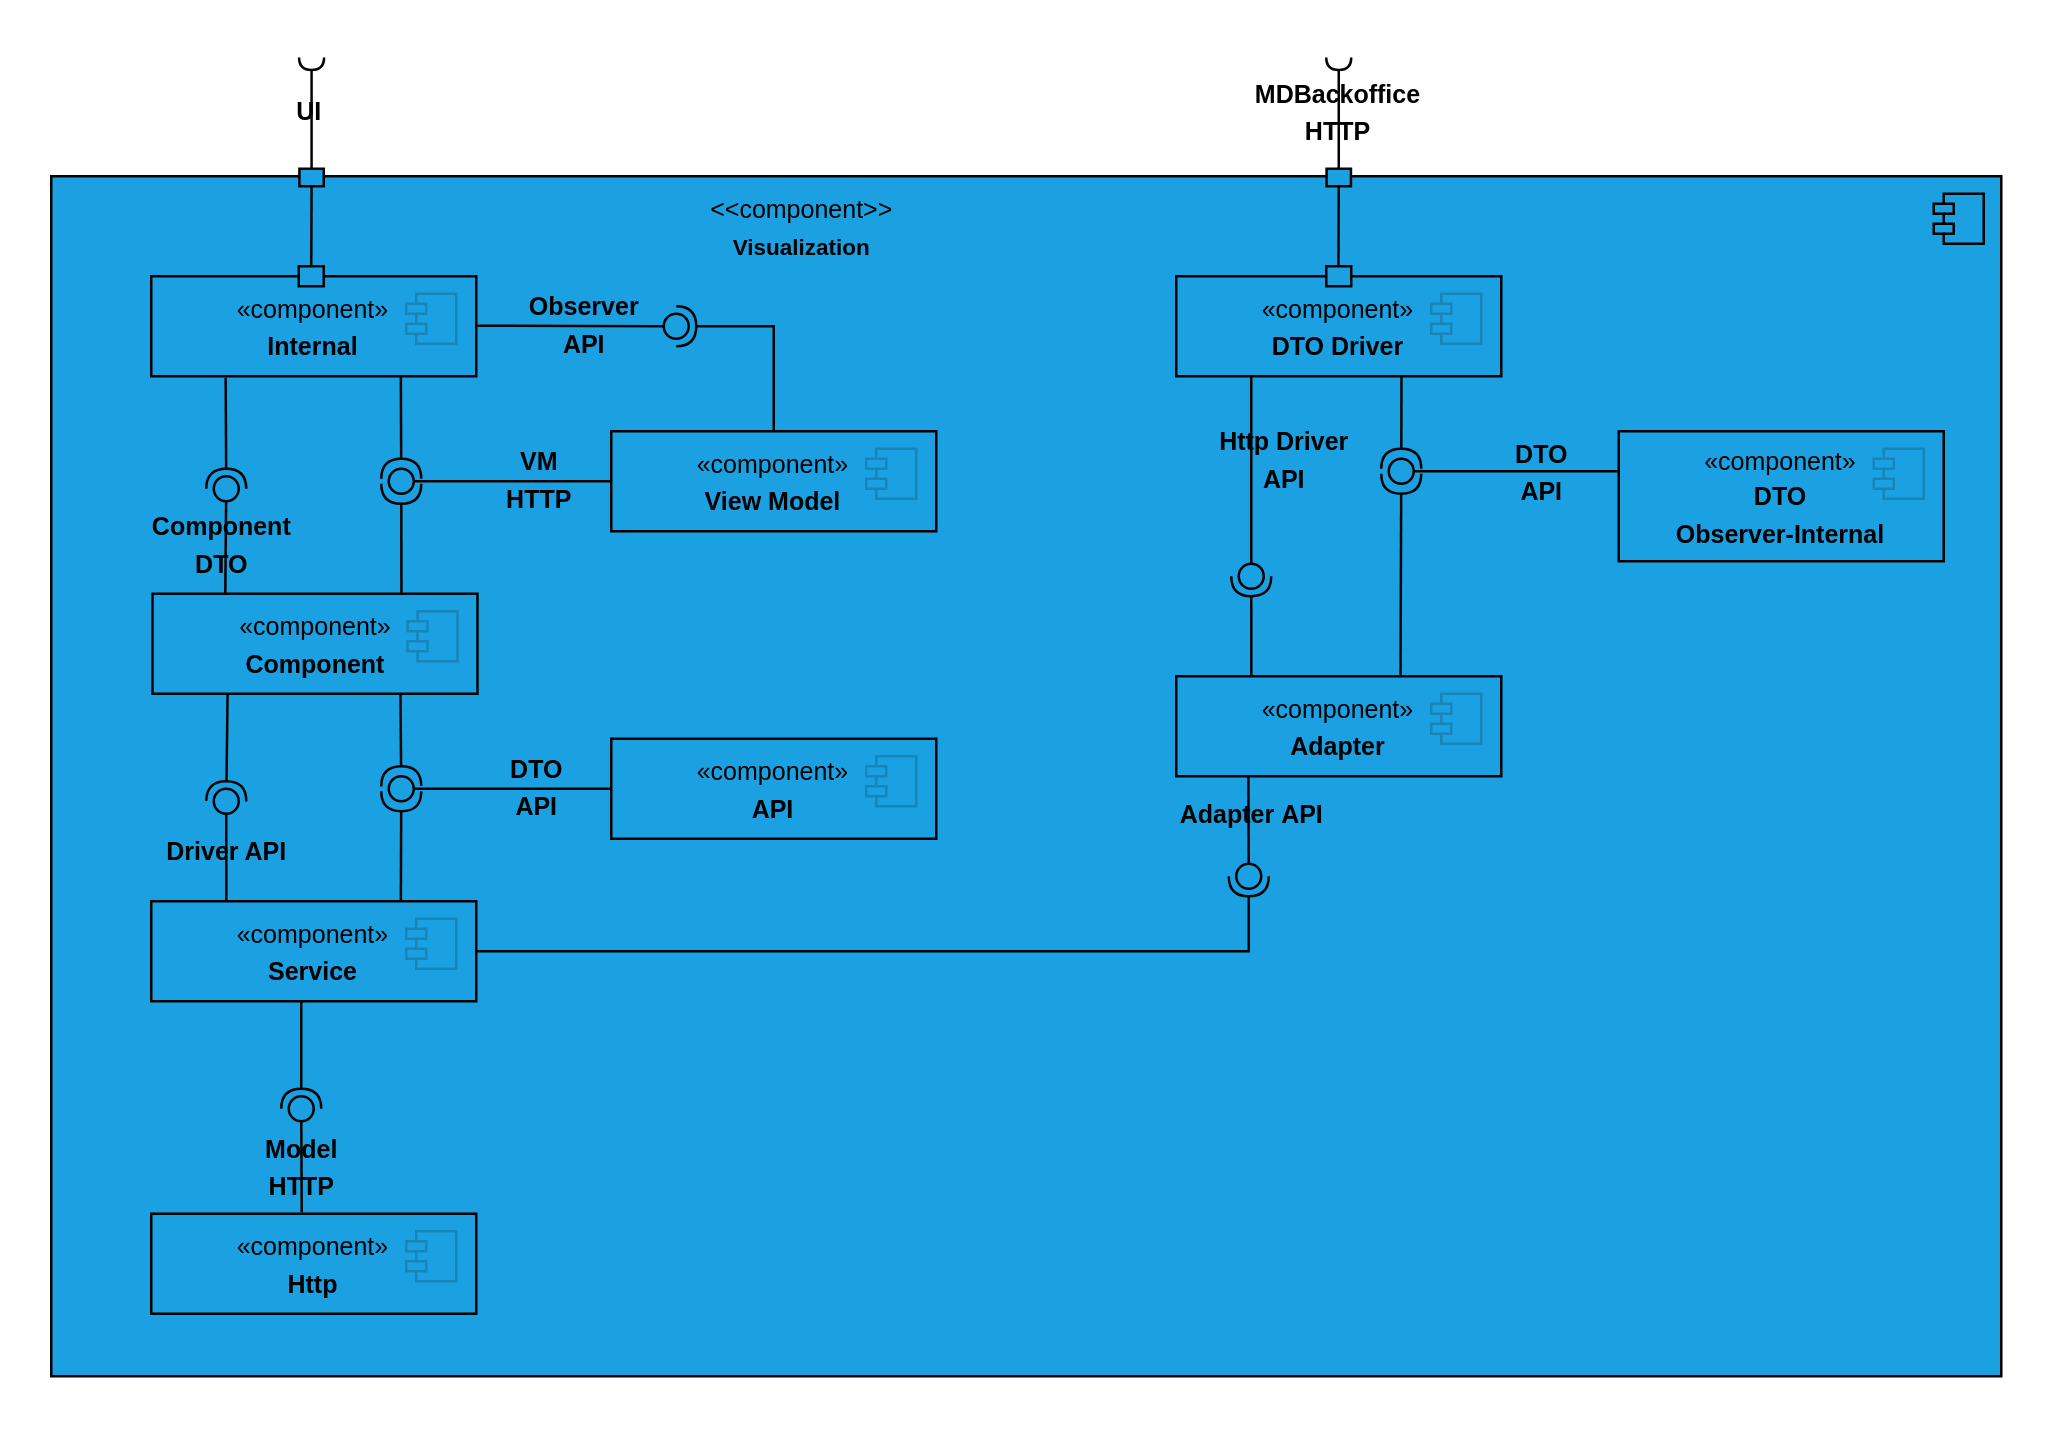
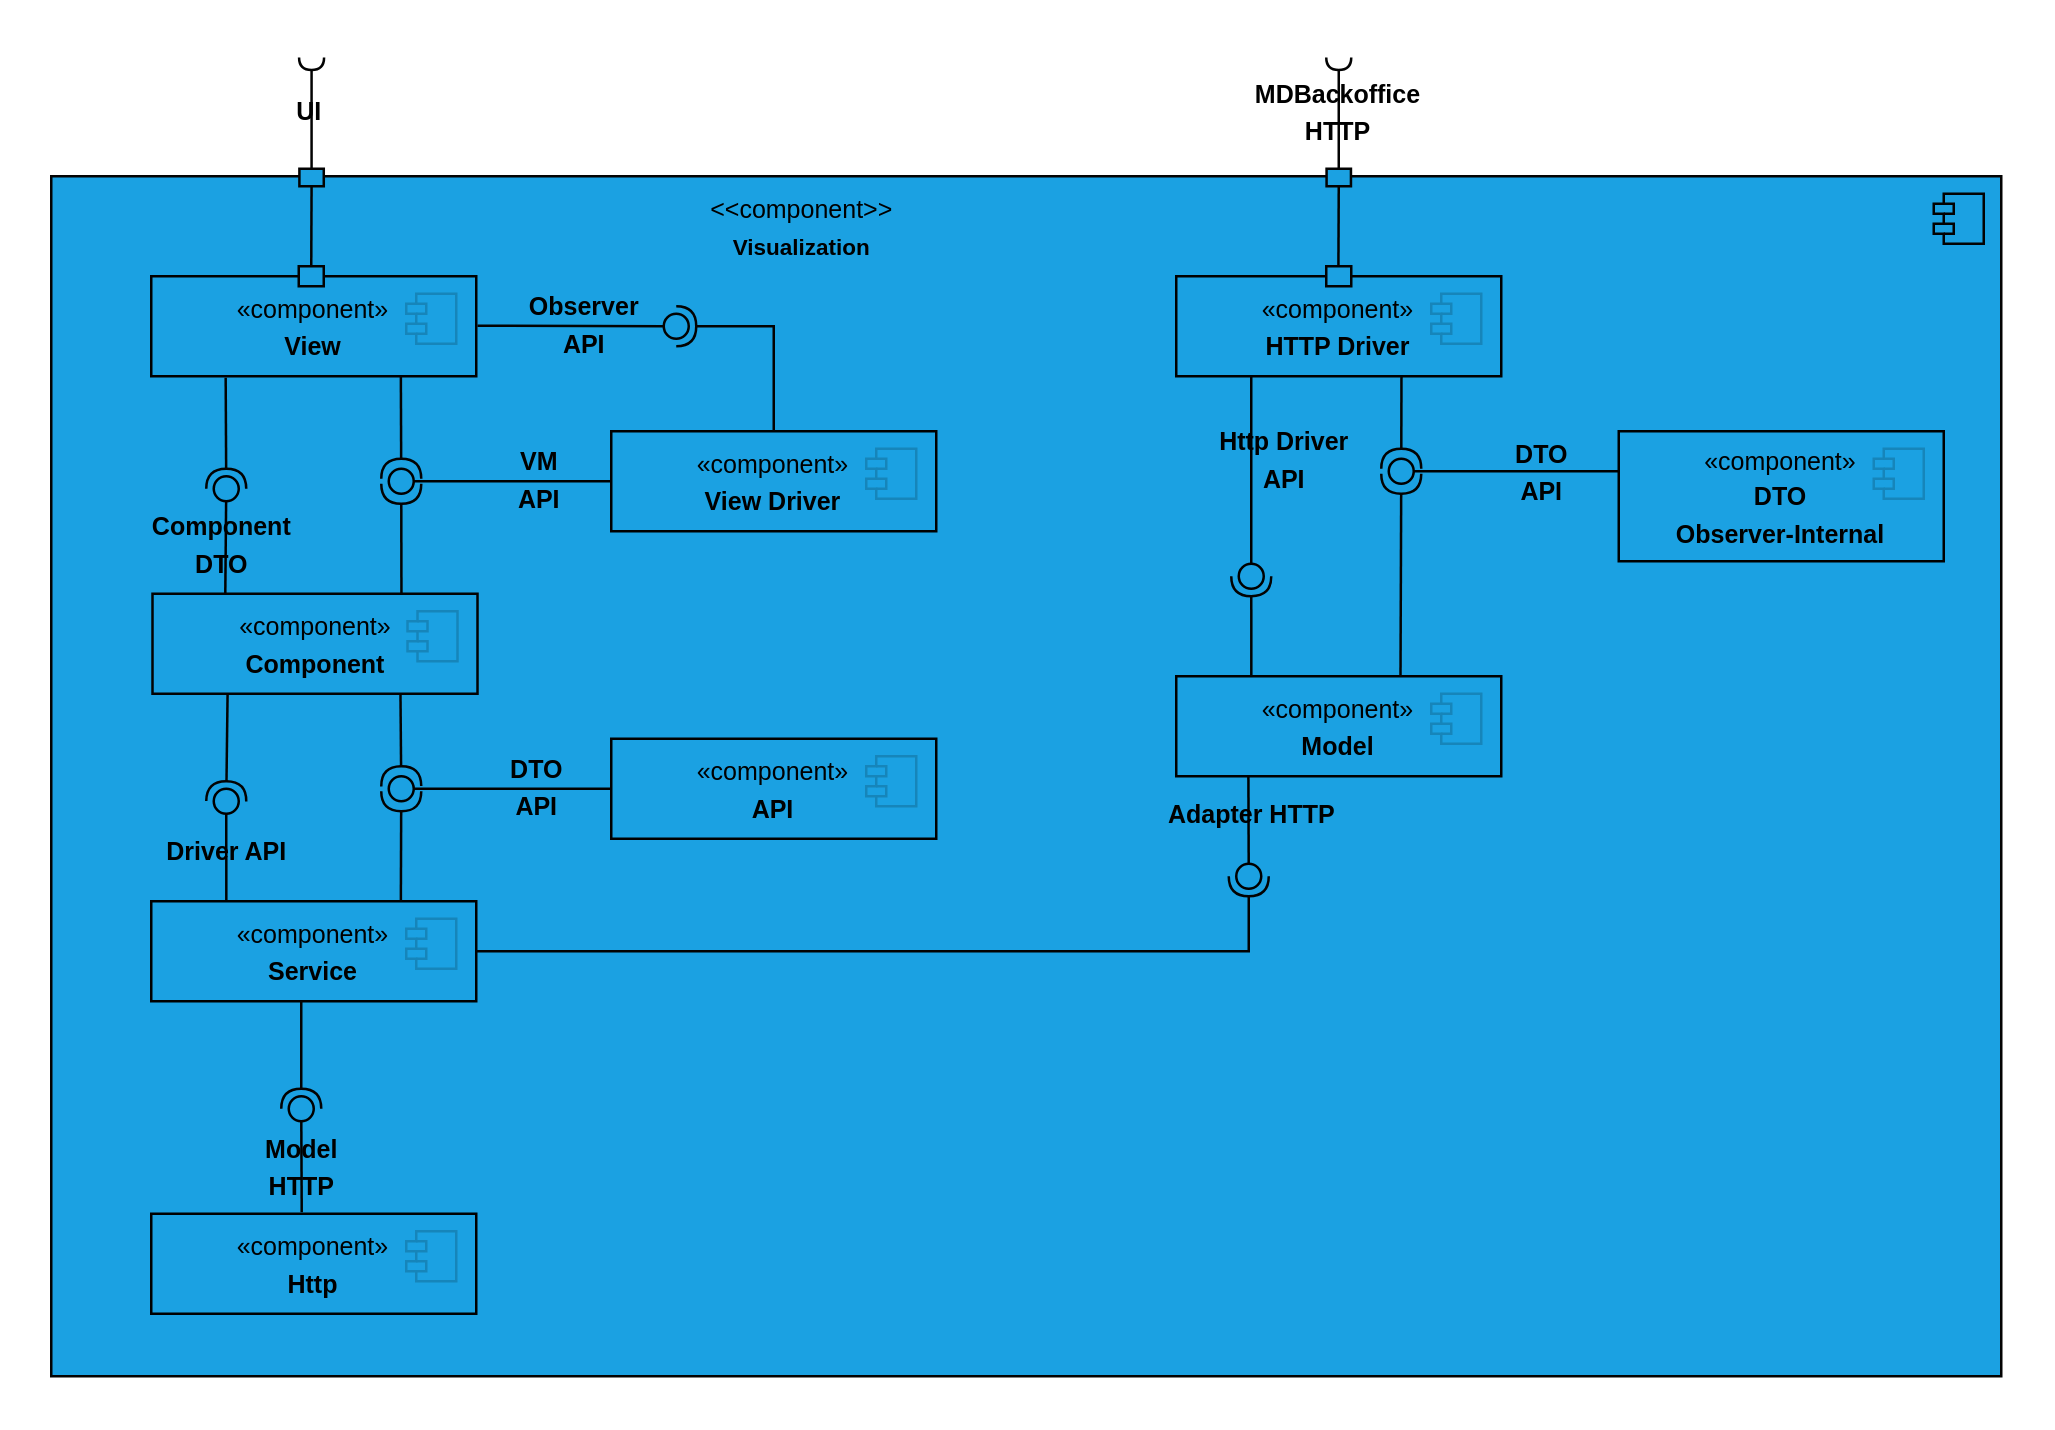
- <mxCell id="5" value="&lt;span style=&quot;font-size: 10px;&quot;&gt;«component»&lt;/span&gt;&lt;br style=&quot;font-size: 10px;&quot;&gt;&lt;b style=&quot;font-size: 10px;&quot;&gt;Internal&lt;/b&gt;" style="html=1;dropTarget=0;whiteSpace=wrap;fillColor=#1BA1E2;strokeColor=#000000;" parent="1" vertex="1"><mxGeometry x="60" y="110" width="130" height="40" as="geometry" /></mxCell>
+ <mxCell id="5" value="&lt;span style=&quot;font-size: 10px;&quot;&gt;«component»&lt;/span&gt;&lt;br style=&quot;font-size: 10px;&quot;&gt;&lt;b style=&quot;font-size: 10px;&quot;&gt;View&lt;/b&gt;" style="html=1;dropTarget=0;whiteSpace=wrap;fillColor=#1BA1E2;strokeColor=#000000;" parent="1" vertex="1"><mxGeometry x="60" y="110" width="130" height="40" as="geometry" /></mxCell>
- <mxCell id="13" value="&lt;span style=&quot;font-size: 10px;&quot;&gt;«component»&lt;/span&gt;&lt;br style=&quot;font-size: 10px;&quot;&gt;&lt;b style=&quot;font-size: 10px;&quot;&gt;DTO Driver&lt;/b&gt;" style="html=1;dropTarget=0;whiteSpace=wrap;fillColor=#1BA1E2;strokeColor=#000000;" parent="1" vertex="1"><mxGeometry x="470" y="110" width="130" height="40" as="geometry" /></mxCell>
+ <mxCell id="13" value="&lt;span style=&quot;font-size: 10px;&quot;&gt;«component»&lt;/span&gt;&lt;br style=&quot;font-size: 10px;&quot;&gt;&lt;b style=&quot;font-size: 10px;&quot;&gt;HTTP Driver&lt;/b&gt;" style="html=1;dropTarget=0;whiteSpace=wrap;fillColor=#1BA1E2;strokeColor=#000000;" parent="1" vertex="1"><mxGeometry x="470" y="110" width="130" height="40" as="geometry" /></mxCell>
- <mxCell id="53" value="&lt;font style=&quot;font-size: 10px;&quot;&gt;&lt;b&gt;VM&lt;/b&gt;&lt;/font&gt;&lt;div&gt;&lt;font style=&quot;font-size: 10px;&quot;&gt;&lt;b&gt;HTTP&lt;/b&gt;&lt;/font&gt;&lt;/div&gt;" style="text;html=1;align=center;verticalAlign=middle;whiteSpace=wrap;rounded=0;" parent="1" vertex="1"><mxGeometry x="187" y="176" width="57" height="30" as="geometry" /></mxCell>
+ <mxCell id="53" value="&lt;font style=&quot;font-size: 10px;&quot;&gt;&lt;b&gt;VM&lt;/b&gt;&lt;/font&gt;&lt;div&gt;&lt;font style=&quot;font-size: 10px;&quot;&gt;&lt;b&gt;API&lt;/b&gt;&lt;/font&gt;&lt;/div&gt;" style="text;html=1;align=center;verticalAlign=middle;whiteSpace=wrap;rounded=0;" parent="1" vertex="1"><mxGeometry x="187" y="176" width="57" height="30" as="geometry" /></mxCell>
- <mxCell id="28" value="&lt;span style=&quot;font-size: 10px;&quot;&gt;«component»&lt;/span&gt;&lt;br style=&quot;font-size: 10px;&quot;&gt;&lt;b style=&quot;font-size: 10px;&quot;&gt;View Model&lt;/b&gt;" style="html=1;dropTarget=0;whiteSpace=wrap;fillColor=#1BA1E2;strokeColor=#000000;" parent="1" vertex="1"><mxGeometry x="244" y="172" width="130" height="40" as="geometry" /></mxCell>
+ <mxCell id="28" value="&lt;span style=&quot;font-size: 10px;&quot;&gt;«component»&lt;/span&gt;&lt;br style=&quot;font-size: 10px;&quot;&gt;&lt;b style=&quot;font-size: 10px;&quot;&gt;View Driver&lt;/b&gt;" style="html=1;dropTarget=0;whiteSpace=wrap;fillColor=#1BA1E2;strokeColor=#000000;" parent="1" vertex="1"><mxGeometry x="244" y="172" width="130" height="40" as="geometry" /></mxCell>
- <mxCell id="15" value="&lt;span style=&quot;font-size: 10px;&quot;&gt;«component»&lt;/span&gt;&lt;br style=&quot;font-size: 10px;&quot;&gt;&lt;b style=&quot;font-size: 10px;&quot;&gt;Adapter&lt;/b&gt;" style="html=1;dropTarget=0;whiteSpace=wrap;fillColor=#1BA1E2;strokeColor=#000000;" parent="1" vertex="1"><mxGeometry x="470" y="270" width="130" height="40" as="geometry" /></mxCell>
+ <mxCell id="15" value="&lt;span style=&quot;font-size: 10px;&quot;&gt;«component»&lt;/span&gt;&lt;br style=&quot;font-size: 10px;&quot;&gt;&lt;b style=&quot;font-size: 10px;&quot;&gt;Model&lt;/b&gt;" style="html=1;dropTarget=0;whiteSpace=wrap;fillColor=#1BA1E2;strokeColor=#000000;" parent="1" vertex="1"><mxGeometry x="470" y="270" width="130" height="40" as="geometry" /></mxCell>
- <mxCell id="79" value="&lt;div&gt;&lt;font style=&quot;font-size: 10px;&quot;&gt;&lt;b&gt;Adapter&amp;nbsp;&lt;/b&gt;&lt;/font&gt;&lt;b style=&quot;font-size: 10px; background-color: initial;&quot;&gt;API&lt;/b&gt;&lt;/div&gt;" style="text;html=1;align=center;verticalAlign=middle;whiteSpace=wrap;rounded=0;" vertex="1" parent="1"><mxGeometry x="471.87" y="310" width="57" height="30" as="geometry" /></mxCell>
+ <mxCell id="79" value="&lt;div&gt;&lt;font style=&quot;font-size: 10px;&quot;&gt;&lt;b&gt;Adapter&amp;nbsp;&lt;/b&gt;&lt;/font&gt;&lt;b style=&quot;font-size: 10px; background-color: initial;&quot;&gt;HTTP&lt;/b&gt;&lt;/div&gt;" style="text;html=1;align=center;verticalAlign=middle;whiteSpace=wrap;rounded=0;" vertex="1" parent="1"><mxGeometry x="471.87" y="310" width="57" height="30" as="geometry" /></mxCell>
